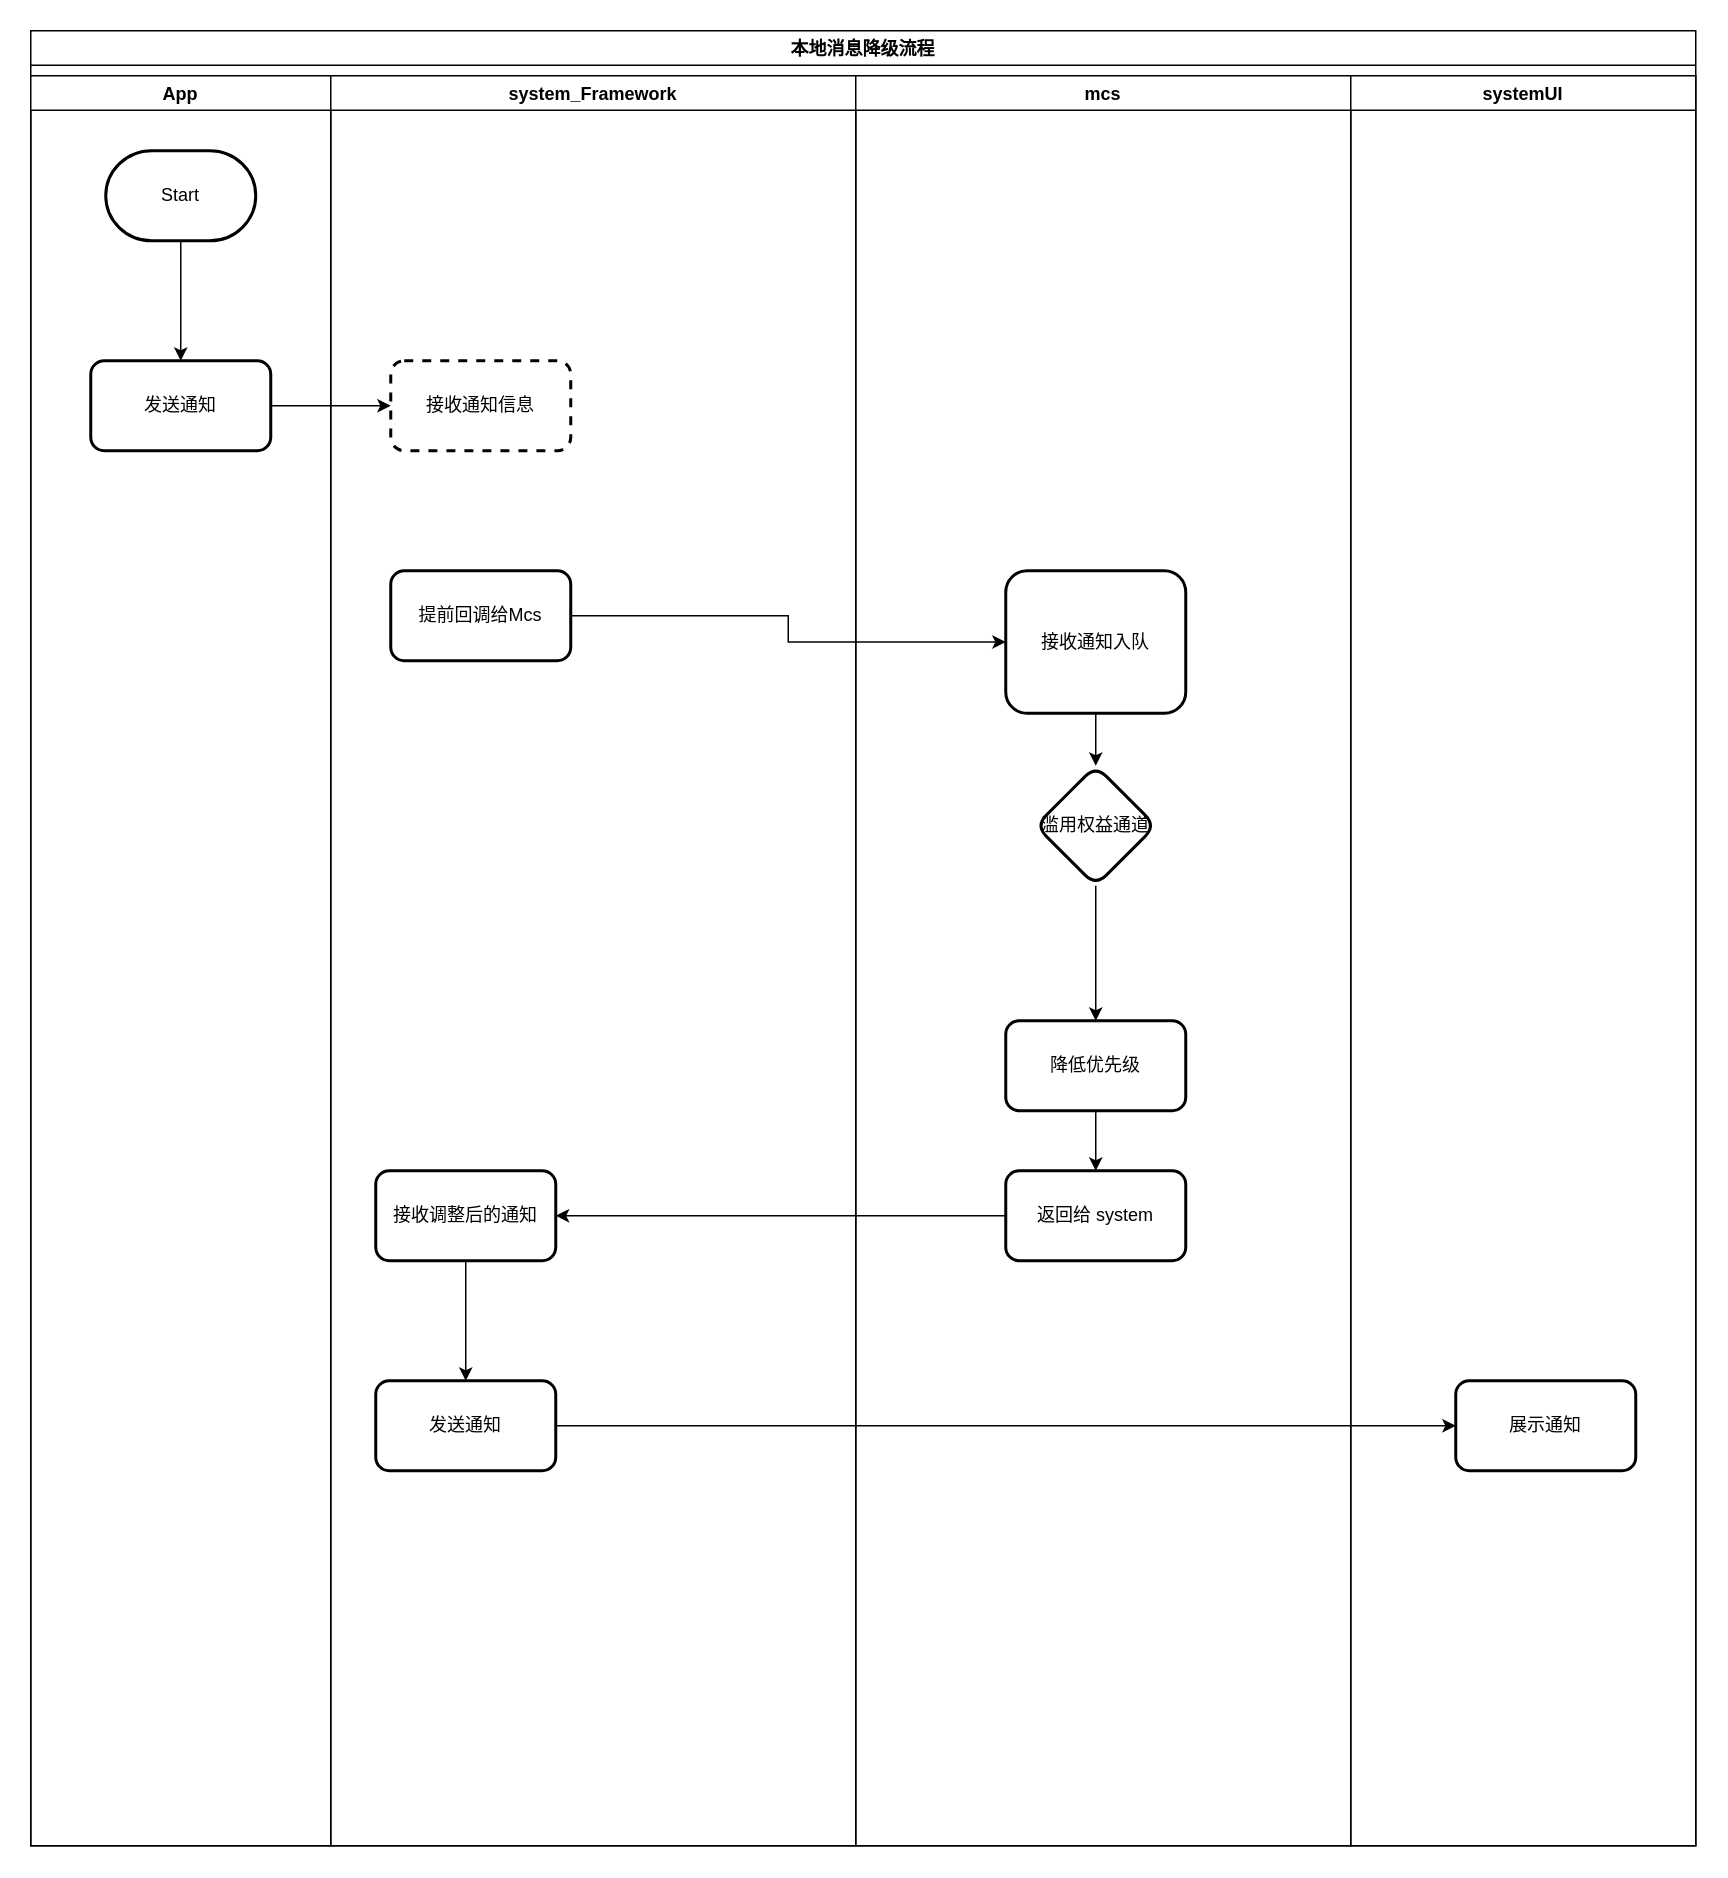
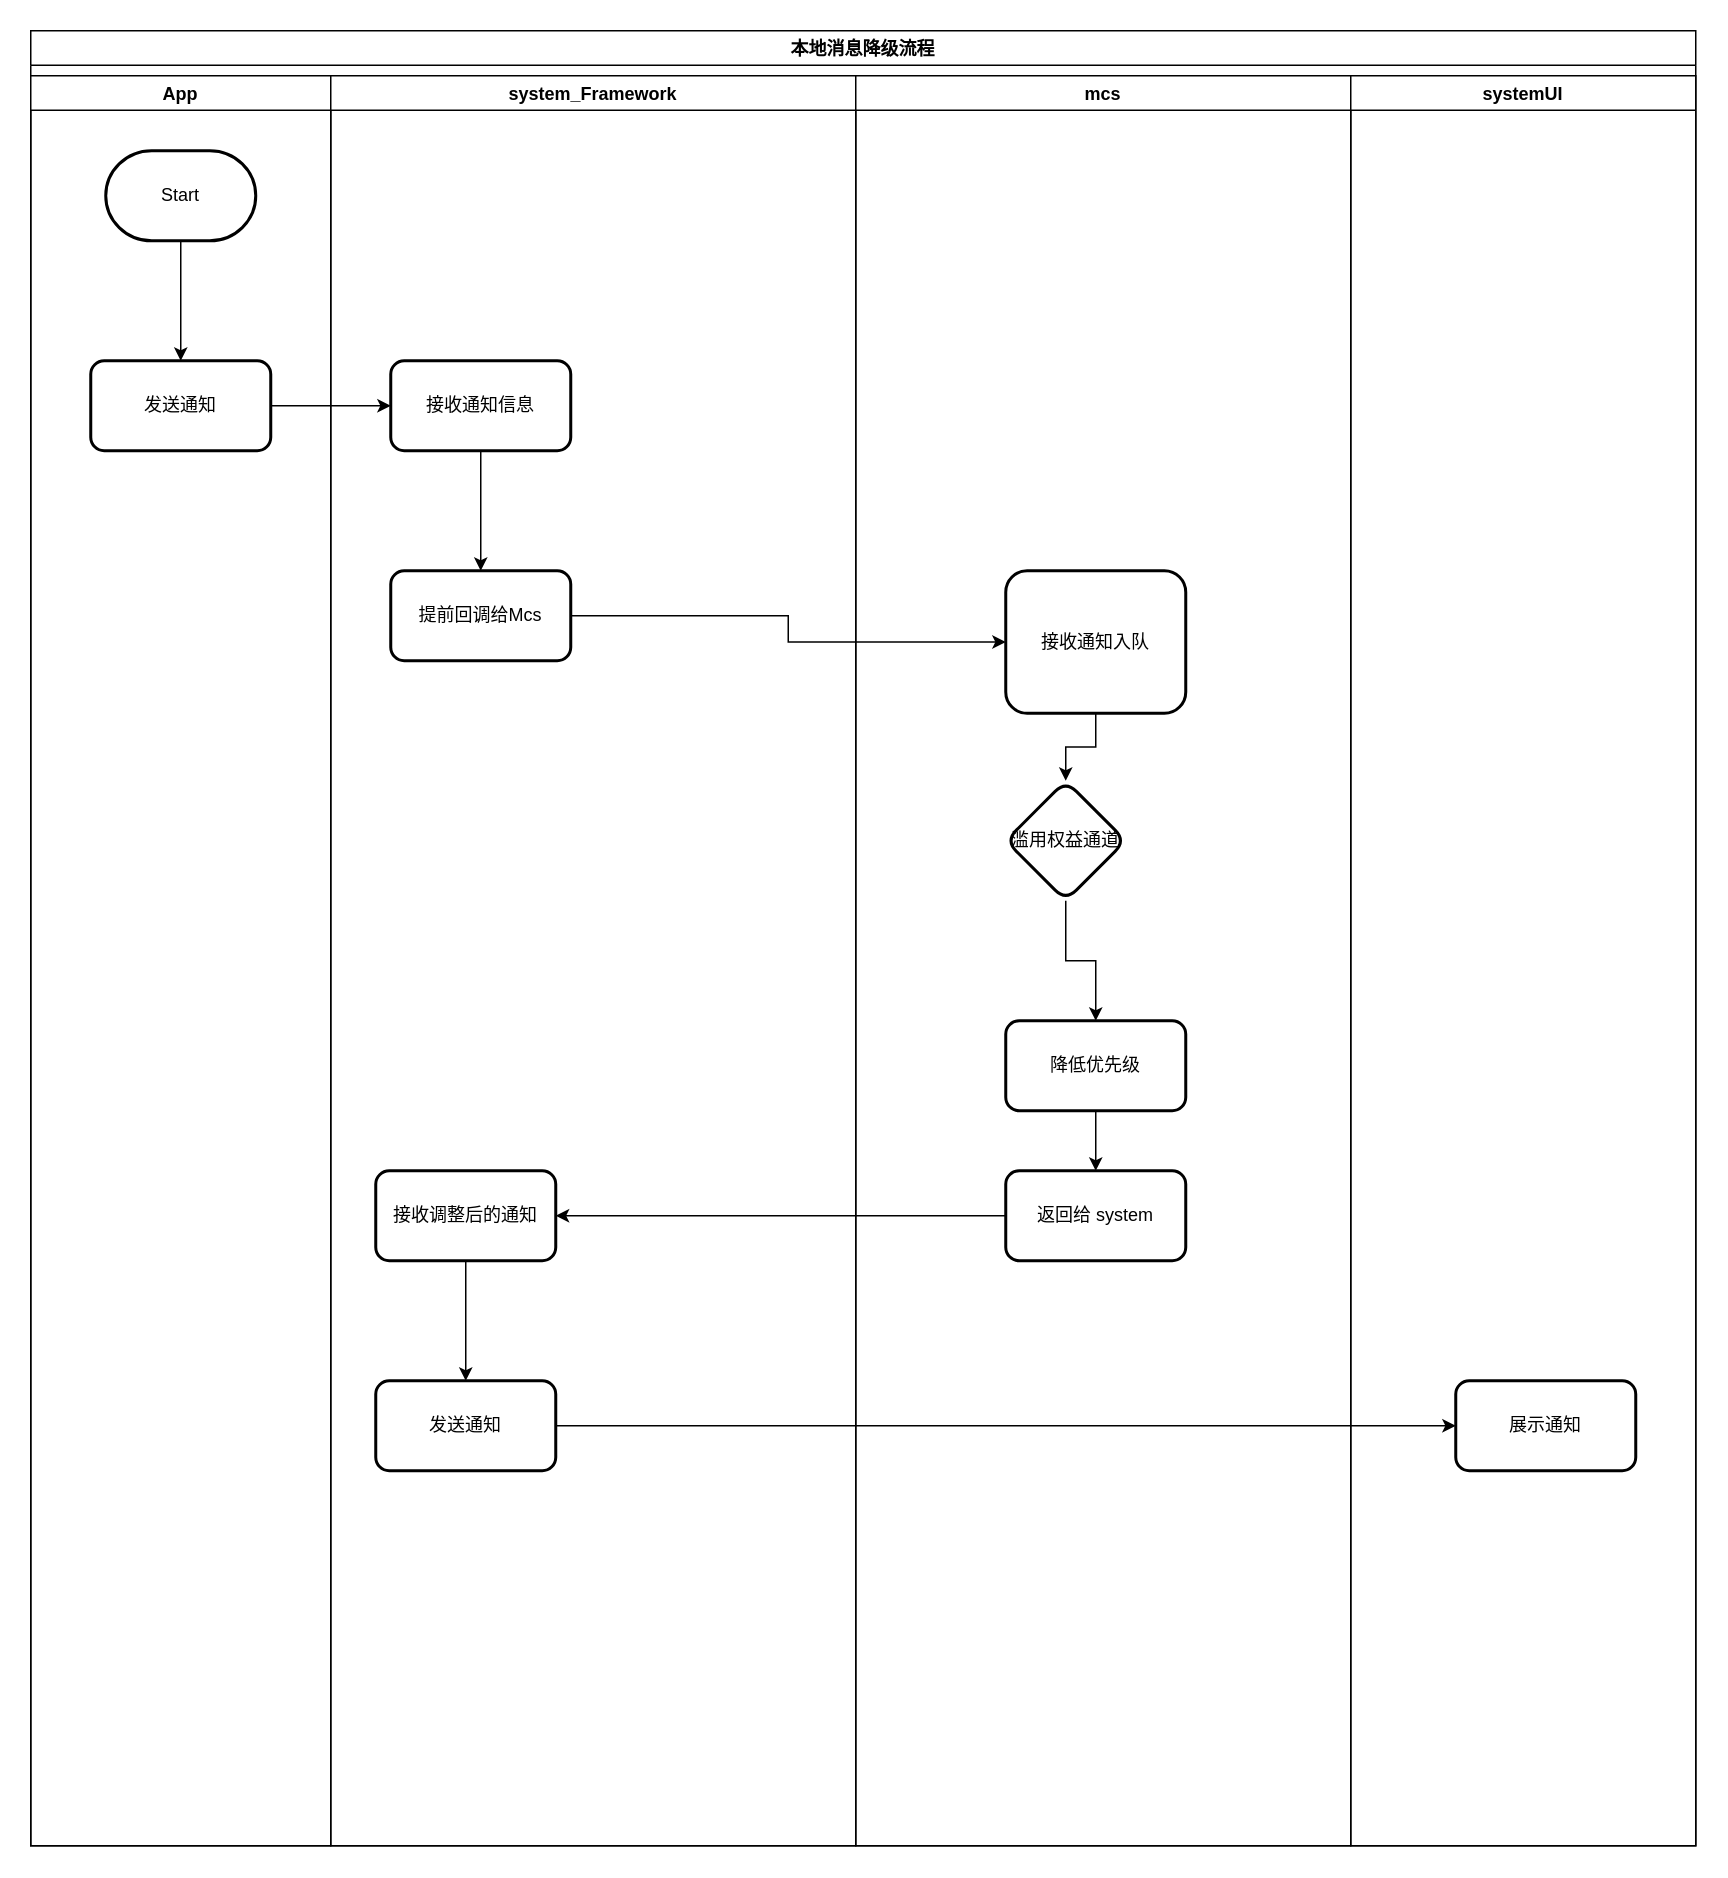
- <mxCell id="9" value="接收通知信息" style="rounded=1;whiteSpace=wrap;html=1;strokeWidth=2;dashed=1;" vertex="1" parent="7"><mxGeometry x="40" y="190" width="120" height="60" as="geometry" /></mxCell>
+ <mxCell id="9" value="接收通知信息" style="rounded=1;whiteSpace=wrap;html=1;strokeWidth=2;" vertex="1" parent="7"><mxGeometry x="40" y="190" width="120" height="60" as="geometry" /></mxCell>
+ <mxCell id="8" value="" style="edgeStyle=orthogonalEdgeStyle;rounded=0;orthogonalLoop=1;jettySize=auto;html=1;" edge="1" parent="7" source="9" target="10"><mxGeometry relative="1" as="geometry" /></mxCell>
- <mxCell id="18" value="滥用权益通道" style="rhombus;whiteSpace=wrap;html=1;rounded=1;strokeWidth=2;" vertex="1" parent="14"><mxGeometry x="120" y="460" width="80" height="80" as="geometry" /></mxCell>
+ <mxCell id="18" value="滥用权益通道" style="rhombus;whiteSpace=wrap;html=1;rounded=1;strokeWidth=2;" vertex="1" parent="14"><mxGeometry x="100" y="470" width="80" height="80" as="geometry" /></mxCell>
